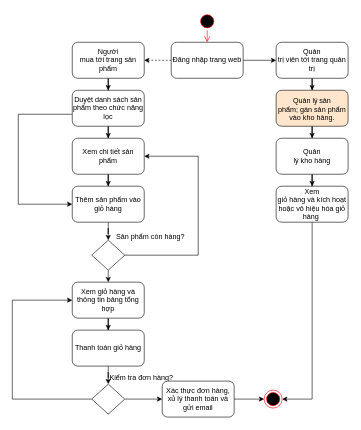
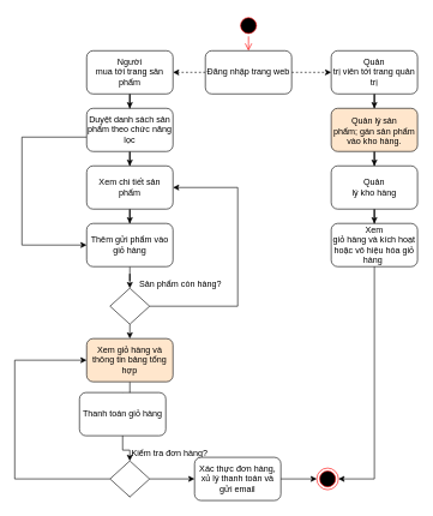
- <mxCell id="5" value="" style="edgeStyle=orthogonalEdgeStyle;rounded=0;orthogonalLoop=1;jettySize=auto;html=1;" parent="1" source="6" target="23" edge="1"><mxGeometry relative="1" as="geometry" /></mxCell>
+ <mxCell id="5" value="" style="edgeStyle=orthogonalEdgeStyle;rounded=0;orthogonalLoop=1;jettySize=auto;html=1;dashed=1;" parent="1" source="6" target="23" edge="1"><mxGeometry relative="1" as="geometry" /></mxCell>
- <mxCell id="13" value="Thêm sản phẩm vào giỏ hàng" style="whiteSpace=wrap;html=1;rounded=1;resizable=1;" parent="1" vertex="1"><mxGeometry x="120" y="310" width="120" height="60" as="geometry" /></mxCell>
+ <mxCell id="13" value="Thêm gửi phẩm vào giỏ hàng" style="whiteSpace=wrap;html=1;rounded=1;resizable=1;" parent="1" vertex="1"><mxGeometry x="120" y="310" width="120" height="60" as="geometry" /></mxCell>
- <mxCell id="15" value="Xem giỏ hàng và thông tin bảng tổng hợp" style="whiteSpace=wrap;html=1;rounded=1;resizable=1;" parent="1" vertex="1"><mxGeometry x="120" y="470" width="120" height="60" as="geometry" /></mxCell>
+ <mxCell id="15" value="Xem giỏ hàng và thông tin bảng tổng hợp" style="whiteSpace=wrap;html=1;rounded=1;resizable=1;fillColor=#ffe6cc;" parent="1" vertex="1"><mxGeometry x="120" y="470" width="120" height="60" as="geometry" /></mxCell>
- <mxCell id="17" value="Thanh toán giỏ hàng" style="whiteSpace=wrap;html=1;rounded=1;resizable=1;" parent="1" vertex="1"><mxGeometry x="120" y="550" width="120" height="60" as="geometry" /></mxCell>
+ <mxCell id="17" value="Thanh toán giỏ hàng" style="whiteSpace=wrap;html=1;rounded=1;resizable=1;" parent="1" vertex="1"><mxGeometry x="110" y="545" width="120" height="60" as="geometry" /></mxCell>
